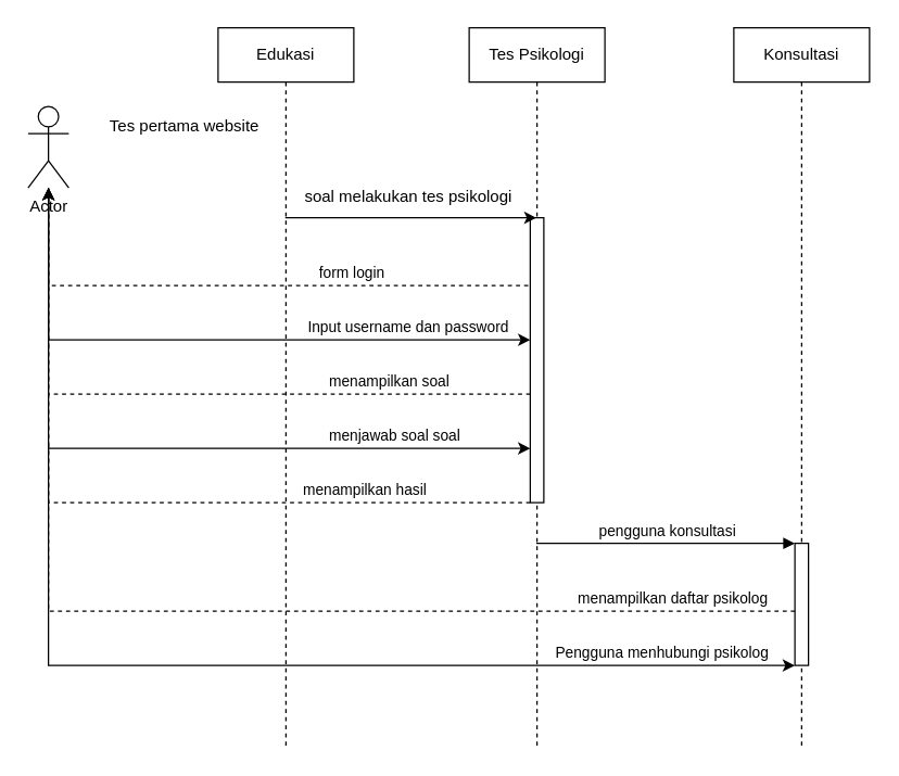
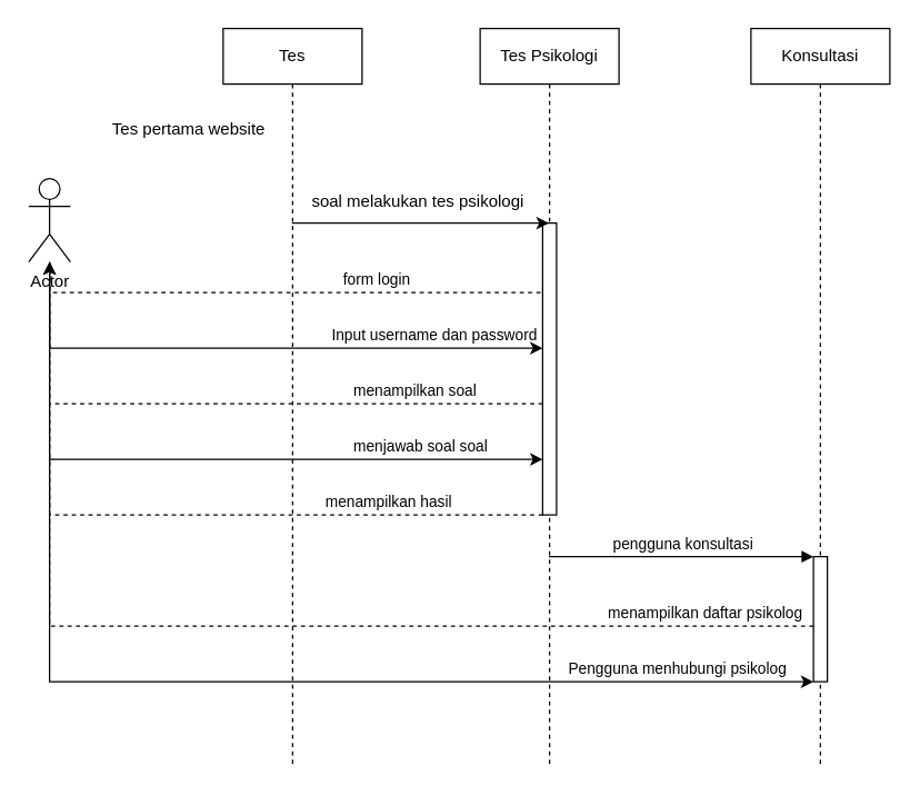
- <mxCell id="11" value="Edukasi" style="shape=umlLifeline;perimeter=lifelinePerimeter;whiteSpace=wrap;html=1;container=0;dropTarget=0;collapsible=0;recursiveResize=0;outlineConnect=0;portConstraint=eastwest;newEdgeStyle={&quot;edgeStyle&quot;:&quot;elbowEdgeStyle&quot;,&quot;elbow&quot;:&quot;vertical&quot;,&quot;curved&quot;:0,&quot;rounded&quot;:0};" vertex="1" parent="1"><mxGeometry x="160" y="20" width="100" height="530" as="geometry" /></mxCell>
+ <mxCell id="11" value="Tes" style="shape=umlLifeline;perimeter=lifelinePerimeter;whiteSpace=wrap;html=1;container=0;dropTarget=0;collapsible=0;recursiveResize=0;outlineConnect=0;portConstraint=eastwest;newEdgeStyle={&quot;edgeStyle&quot;:&quot;elbowEdgeStyle&quot;,&quot;elbow&quot;:&quot;vertical&quot;,&quot;curved&quot;:0,&quot;rounded&quot;:0};" vertex="1" parent="1"><mxGeometry x="160" y="20" width="100" height="530" as="geometry" /></mxCell>
- <mxCell id="13" value="Actor" style="shape=umlActor;verticalLabelPosition=bottom;verticalAlign=top;html=1;outlineConnect=0;" vertex="1" parent="1"><mxGeometry x="20" y="78" width="30" height="60" as="geometry" /></mxCell>
+ <mxCell id="13" value="Actor" style="shape=umlActor;verticalLabelPosition=bottom;verticalAlign=top;html=1;outlineConnect=0;" vertex="1" parent="1"><mxGeometry x="20" y="128" width="30" height="60" as="geometry" /></mxCell>
